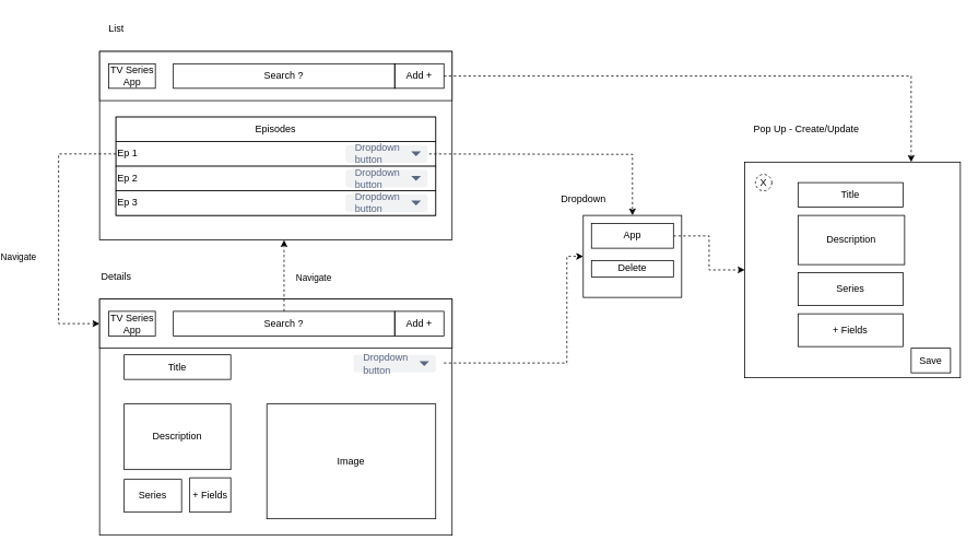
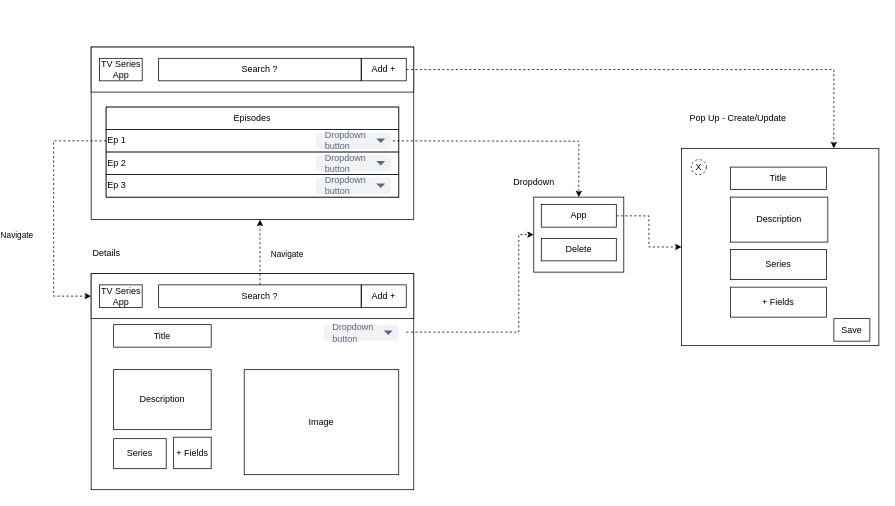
- <mxCell id="4" value="List" style="text;html=1;align=center;verticalAlign=middle;resizable=0;points=[];autosize=1;strokeColor=none;fillColor=none;" vertex="1" parent="1"><mxGeometry x="70" y="20" width="40" height="30" as="geometry" /></mxCell>
- <mxCell id="29" value="Delete" style="rounded=0;whiteSpace=wrap;html=1;" vertex="1" parent="1"><mxGeometry x="670" y="317" width="100" height="20" as="geometry" /></mxCell>
+ <mxCell id="29" value="Delete" style="rounded=0;whiteSpace=wrap;html=1;" vertex="1" parent="1"><mxGeometry x="670" y="317" width="100" height="30" as="geometry" /></mxCell>
